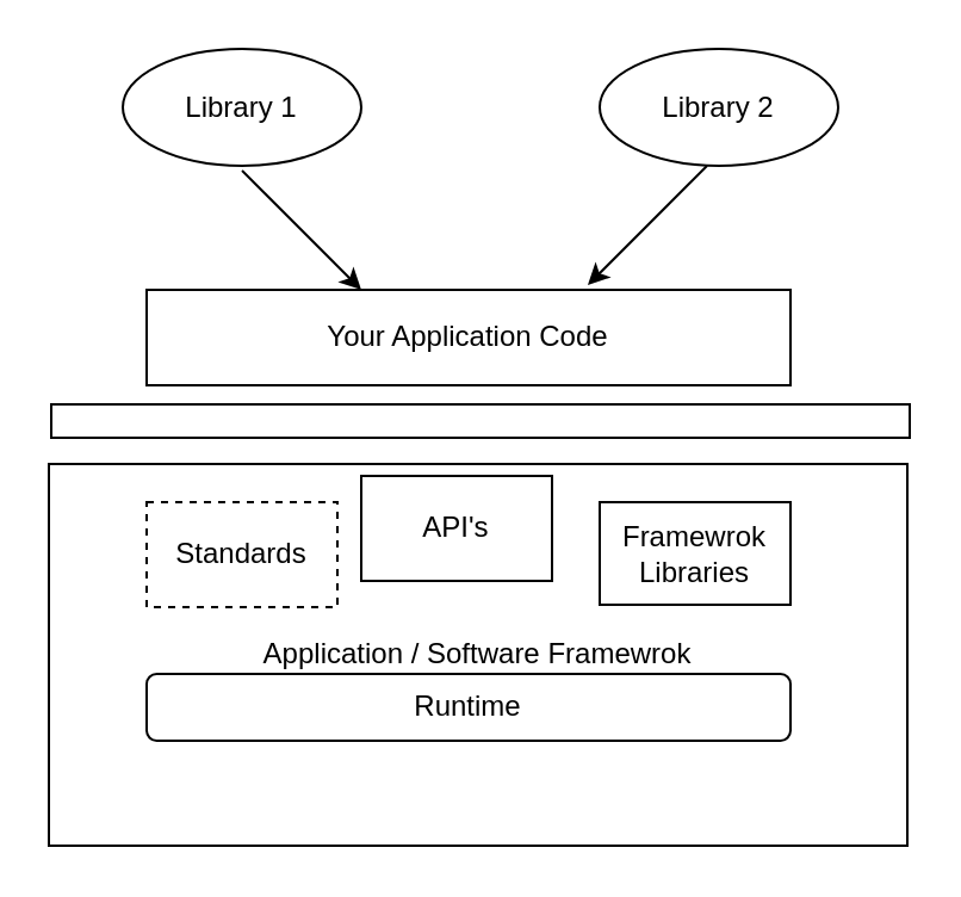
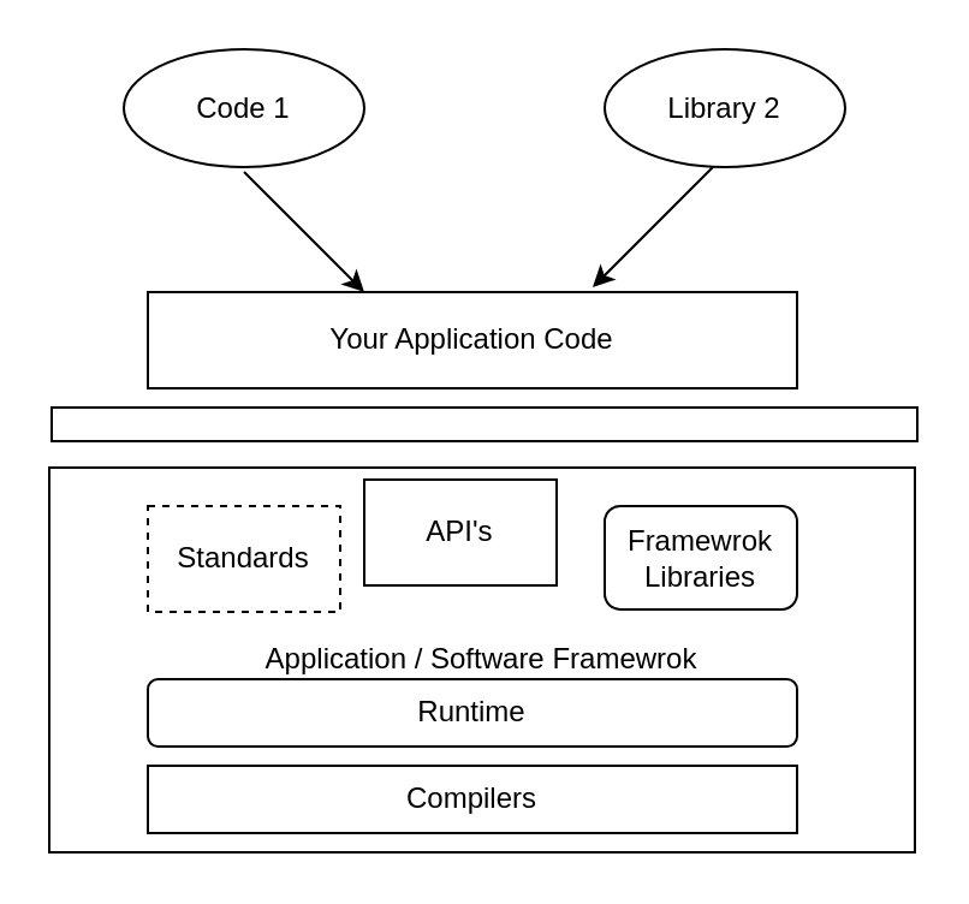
- <mxCell id="8" value="Library 1" style="ellipse;whiteSpace=wrap;html=1;" vertex="1" parent="1"><mxGeometry x="51" y="20" width="100" height="49" as="geometry" /></mxCell>
+ <mxCell id="8" value="Code 1" style="ellipse;whiteSpace=wrap;html=1;" vertex="1" parent="1"><mxGeometry x="51" y="20" width="100" height="49" as="geometry" /></mxCell>
- <mxCell id="4" value="Framewrok Libraries" style="rounded=0;whiteSpace=wrap;html=1;" parent="1" vertex="1"><mxGeometry x="251" y="210" width="80" height="43" as="geometry" /></mxCell>
+ <mxCell id="4" value="Framewrok Libraries" style="whiteSpace=wrap;html=1;rounded=1;" parent="1" vertex="1"><mxGeometry x="251" y="210" width="80" height="43" as="geometry" /></mxCell>
+ <mxCell id="13" value="Compilers" style="rounded=0;whiteSpace=wrap;html=1;" vertex="1" parent="1"><mxGeometry x="61" y="318" width="270" height="28" as="geometry" /></mxCell>
